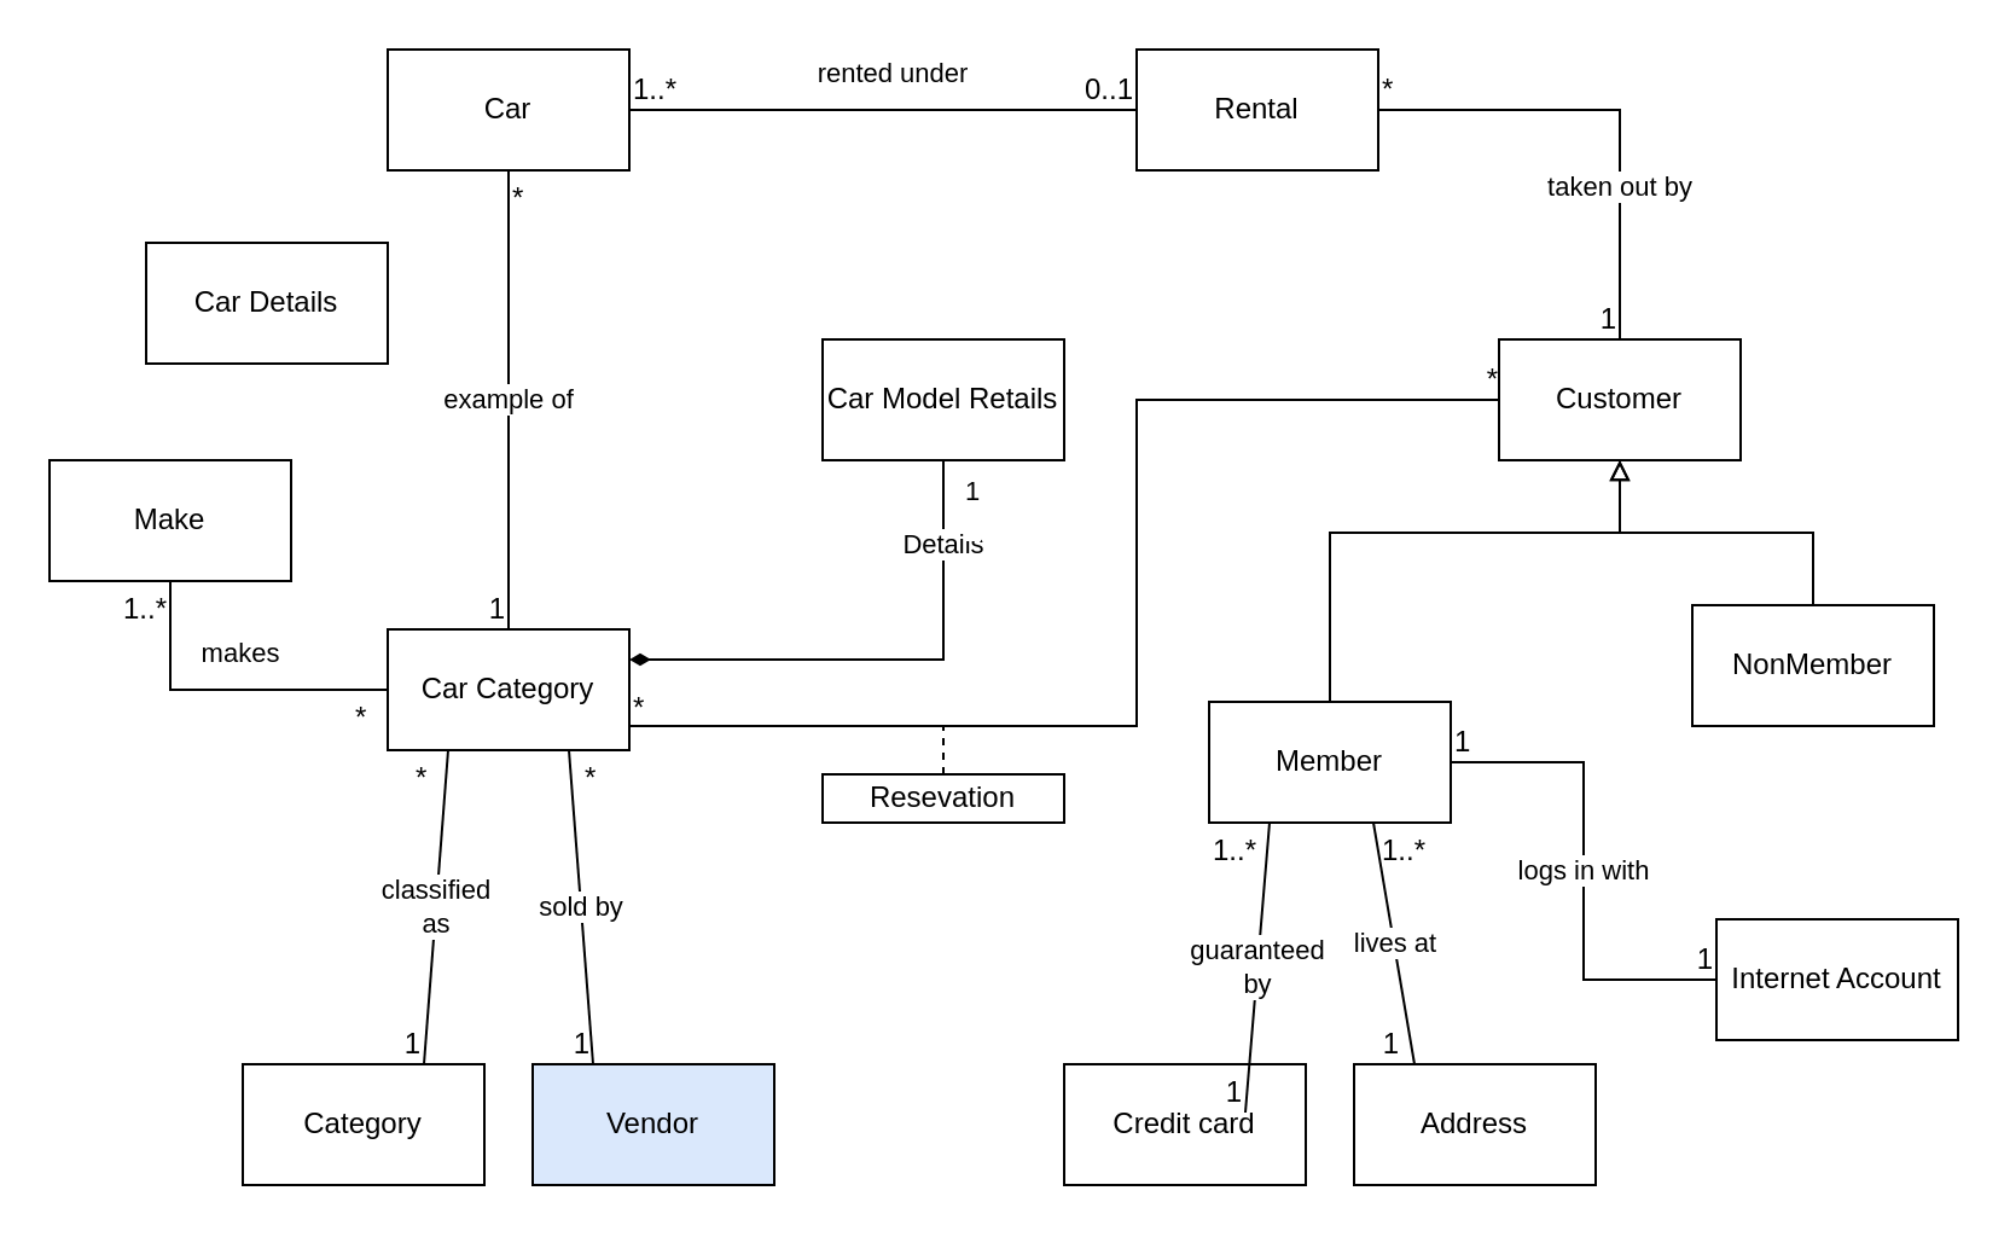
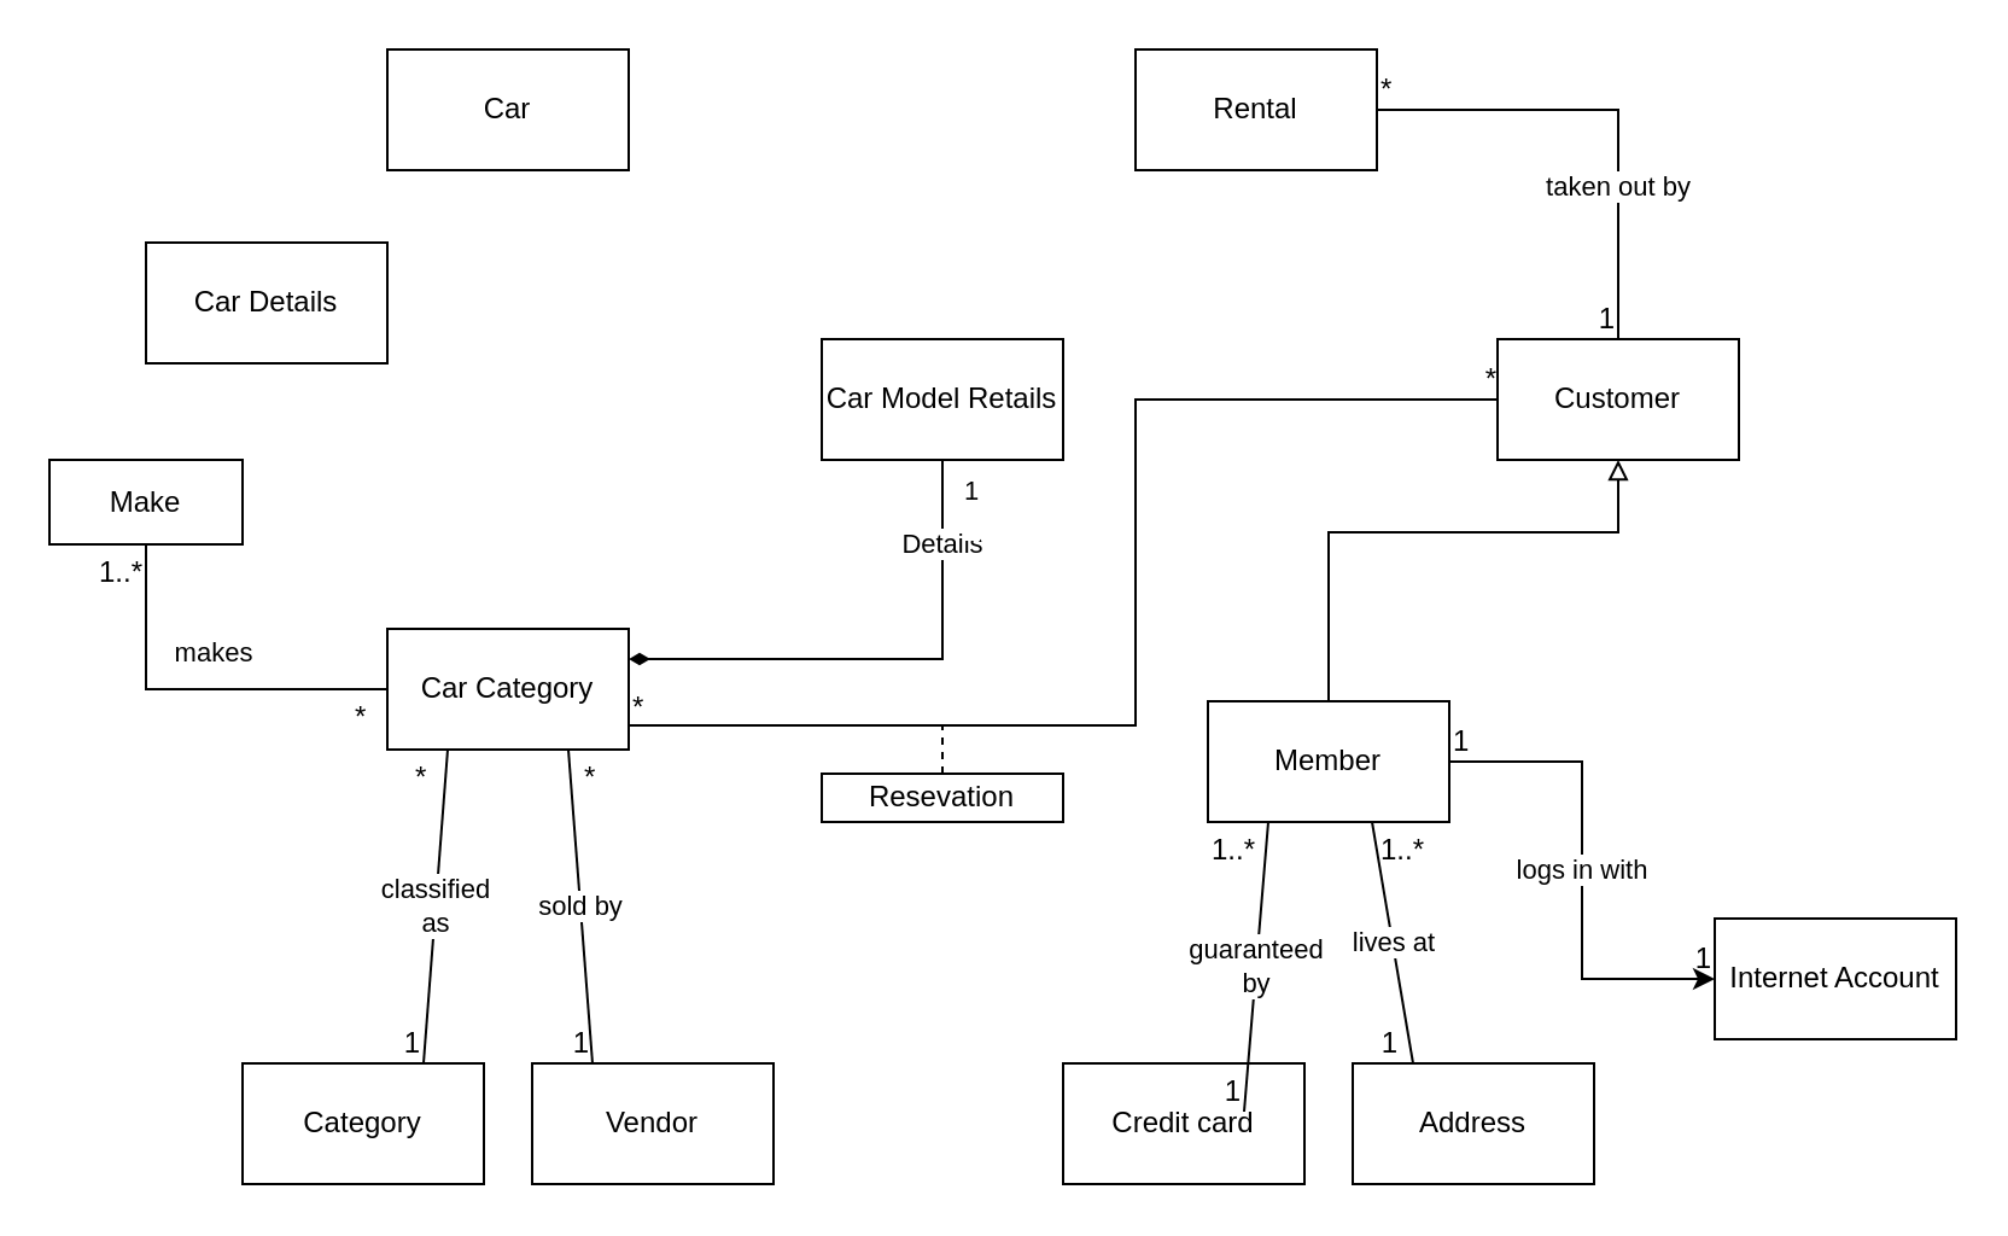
- <mxCell id="6" value="rented under" style="endArrow=none;html=1;rounded=0;exitX=1;exitY=0.5;exitDx=0;exitDy=0;entryX=0;entryY=0.5;entryDx=0;entryDy=0;" edge="1" parent="1" source="2" target="3"><mxGeometry x="0.035" y="15" relative="1" as="geometry"><mxPoint x="220" y="120" as="sourcePoint" /><mxPoint x="380" y="120" as="targetPoint" /><mxPoint as="offset" /></mxGeometry></mxCell>
- <mxCell id="7" value="1..*" style="resizable=0;html=1;whiteSpace=wrap;align=left;verticalAlign=bottom;" connectable="0" vertex="1" parent="6"><mxGeometry x="-1" relative="1" as="geometry" /></mxCell>
- <mxCell id="8" value="0..1" style="resizable=0;html=1;whiteSpace=wrap;align=right;verticalAlign=bottom;" connectable="0" vertex="1" parent="6"><mxGeometry x="1" relative="1" as="geometry" /></mxCell>
- <mxCell id="25" value="example of" style="endArrow=none;html=1;rounded=0;exitX=0.5;exitY=1;exitDx=0;exitDy=0;entryX=0.5;entryY=0;entryDx=0;entryDy=0;" edge="1" parent="1" source="2" target="17"><mxGeometry relative="1" as="geometry"><mxPoint x="250" y="130" as="sourcePoint" /><mxPoint x="540" y="130" as="targetPoint" /></mxGeometry></mxCell>
- <mxCell id="26" value="*" style="resizable=0;html=1;whiteSpace=wrap;align=left;verticalAlign=bottom;" connectable="0" vertex="1" parent="25"><mxGeometry x="-1" relative="1" as="geometry"><mxPoint y="20" as="offset" /></mxGeometry></mxCell>
- <mxCell id="27" value="1" style="resizable=0;html=1;whiteSpace=wrap;align=right;verticalAlign=bottom;" connectable="0" vertex="1" parent="25"><mxGeometry x="1" relative="1" as="geometry" /></mxCell>
- <mxCell id="4" value="Make" style="html=1;dashed=0;whiteSpace=wrap;" vertex="1" parent="1"><mxGeometry x="20" y="190" width="100" height="50" as="geometry" /></mxCell>
+ <mxCell id="4" value="Make" style="html=1;dashed=0;whiteSpace=wrap;" vertex="1" parent="1"><mxGeometry x="20" y="190" width="80" height="35" as="geometry" /></mxCell>
- <mxCell id="22" style="edgeStyle=orthogonalEdgeStyle;rounded=0;orthogonalLoop=1;jettySize=auto;html=1;exitX=0.5;exitY=0;exitDx=0;exitDy=0;entryX=0.5;entryY=1;entryDx=0;entryDy=0;endArrow=block;endFill=0;" edge="1" parent="1" source="23" target="16"><mxGeometry relative="1" as="geometry" /></mxCell>
- <mxCell id="23" value="NonMember" style="html=1;dashed=0;whiteSpace=wrap;" vertex="1" parent="1"><mxGeometry x="700" y="250" width="100" height="50" as="geometry" /></mxCell>
- <mxCell id="43" value="logs in with" style="endArrow=none;html=1;rounded=0;exitX=1;exitY=0.5;exitDx=0;exitDy=0;entryX=0;entryY=0.5;entryDx=0;entryDy=0;edgeStyle=orthogonalEdgeStyle;" edge="1" parent="1" source="21" target="19"><mxGeometry relative="1" as="geometry"><mxPoint x="740" y="360" as="sourcePoint" /><mxPoint x="700" y="490" as="targetPoint" /></mxGeometry></mxCell>
+ <mxCell id="43" value="logs in with" style="endArrow=classic;html=1;rounded=0;exitX=1;exitY=0.5;exitDx=0;exitDy=0;entryX=0;entryY=0.5;entryDx=0;entryDy=0;edgeStyle=orthogonalEdgeStyle;" edge="1" parent="1" source="21" target="19"><mxGeometry relative="1" as="geometry"><mxPoint x="740" y="360" as="sourcePoint" /><mxPoint x="700" y="490" as="targetPoint" /></mxGeometry></mxCell>
- <mxCell id="10" value="Vendor" style="html=1;dashed=0;whiteSpace=wrap;fillColor=#dae8fc;" vertex="1" parent="1"><mxGeometry x="220" y="440" width="100" height="50" as="geometry" /></mxCell>
+ <mxCell id="10" value="Vendor" style="html=1;dashed=0;whiteSpace=wrap;" vertex="1" parent="1"><mxGeometry x="220" y="440" width="100" height="50" as="geometry" /></mxCell>
